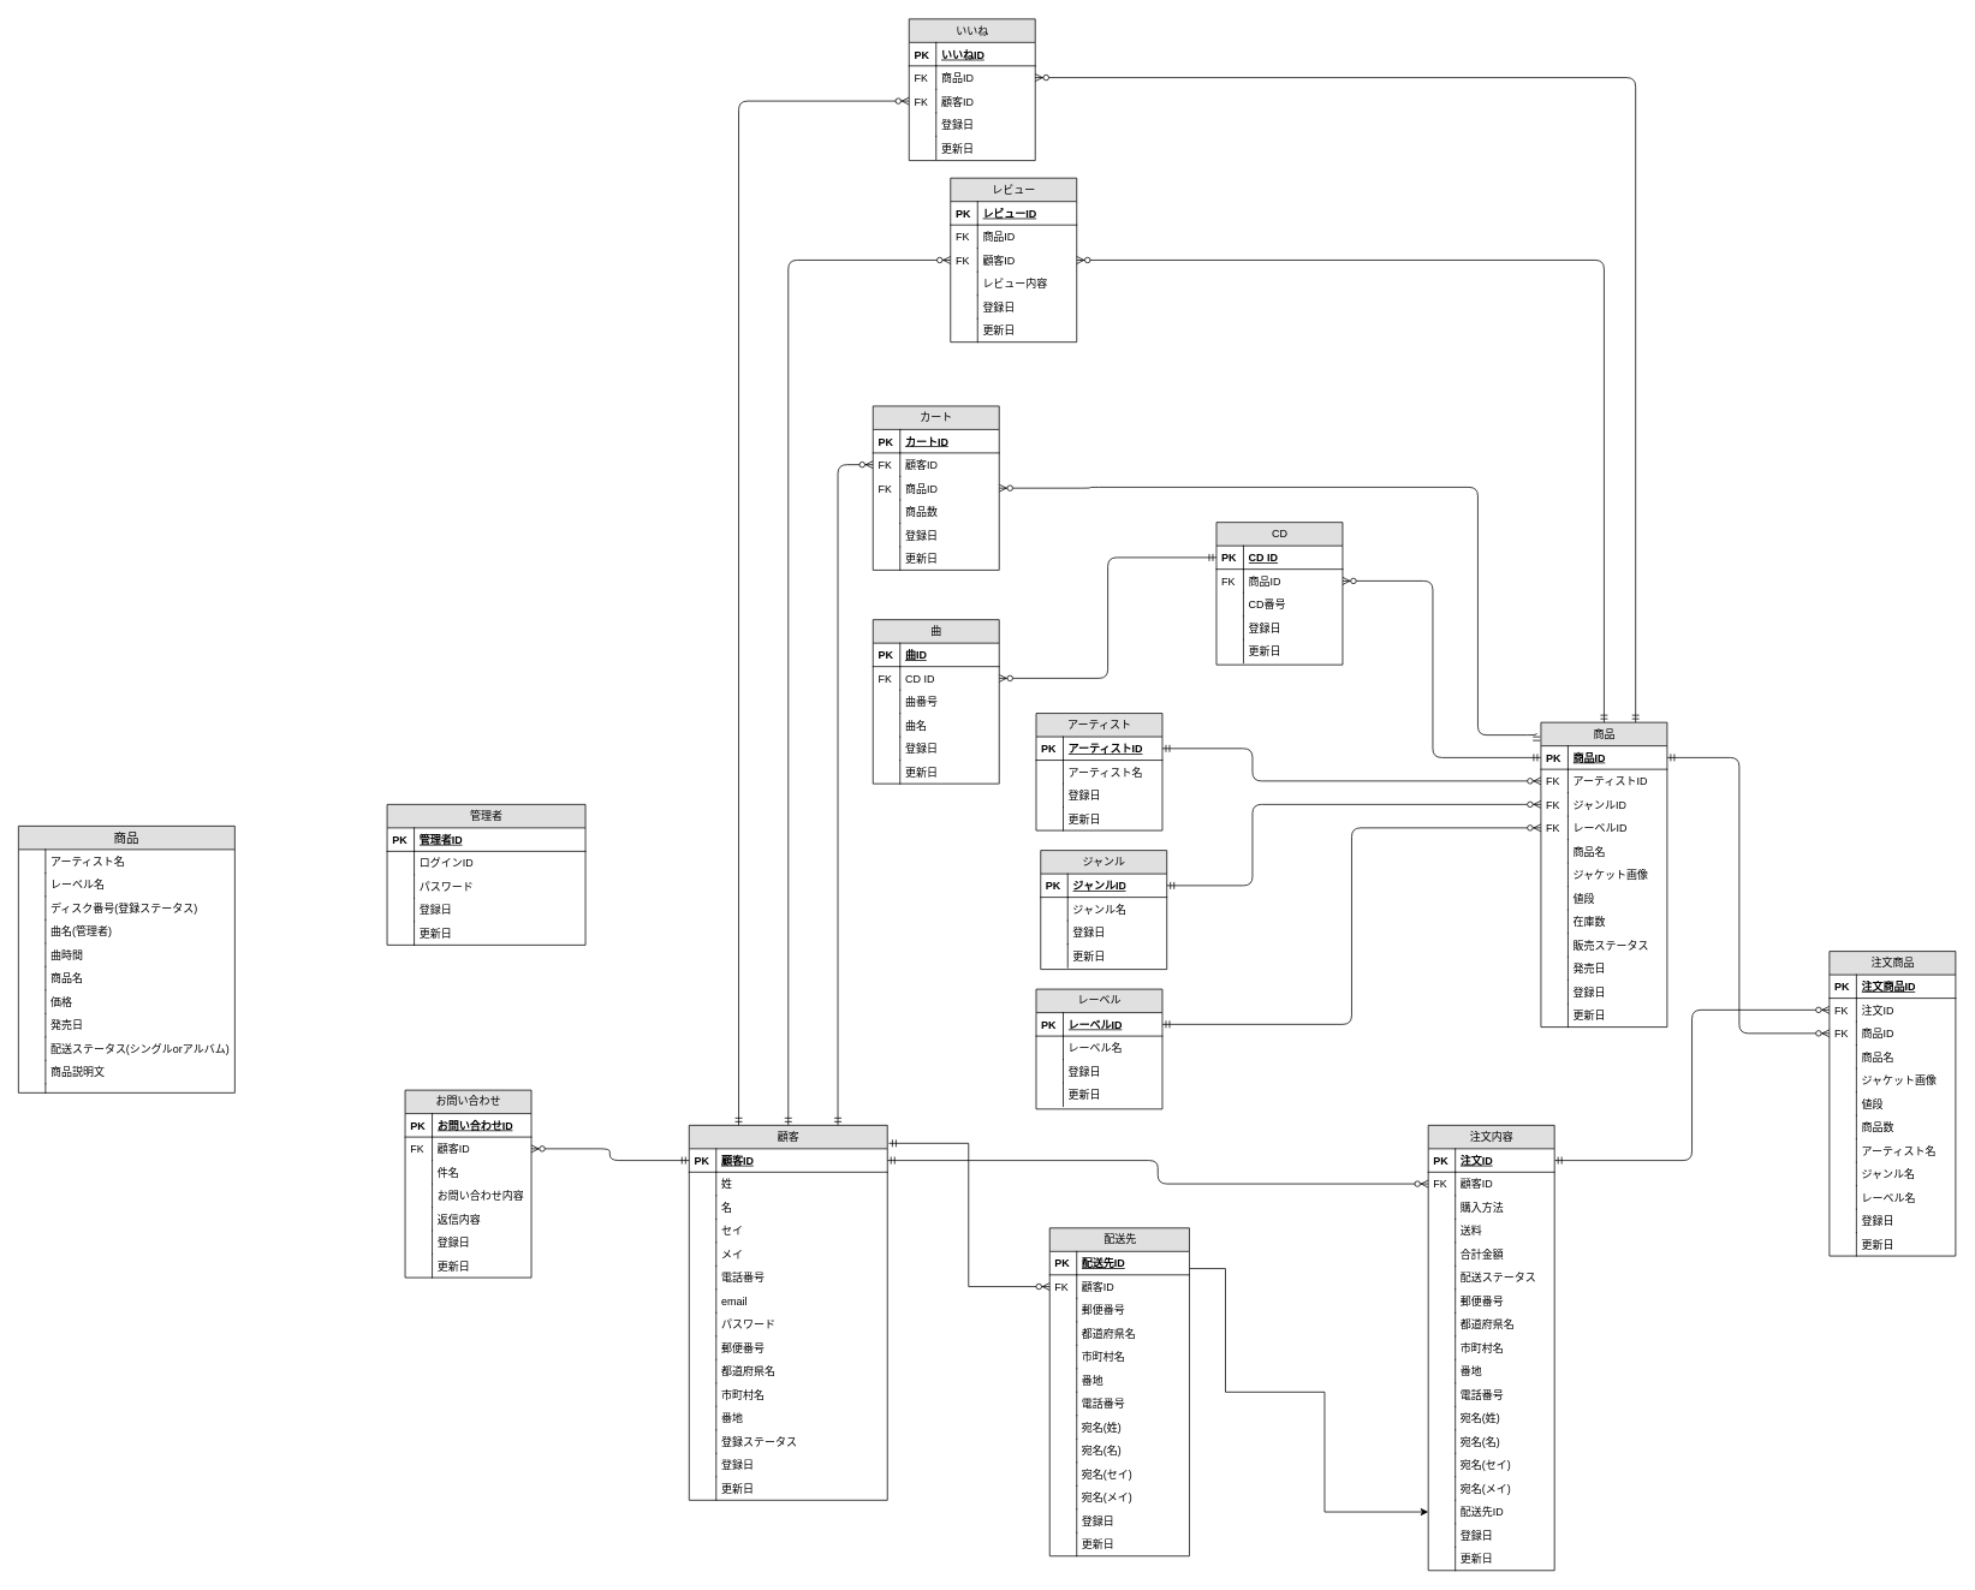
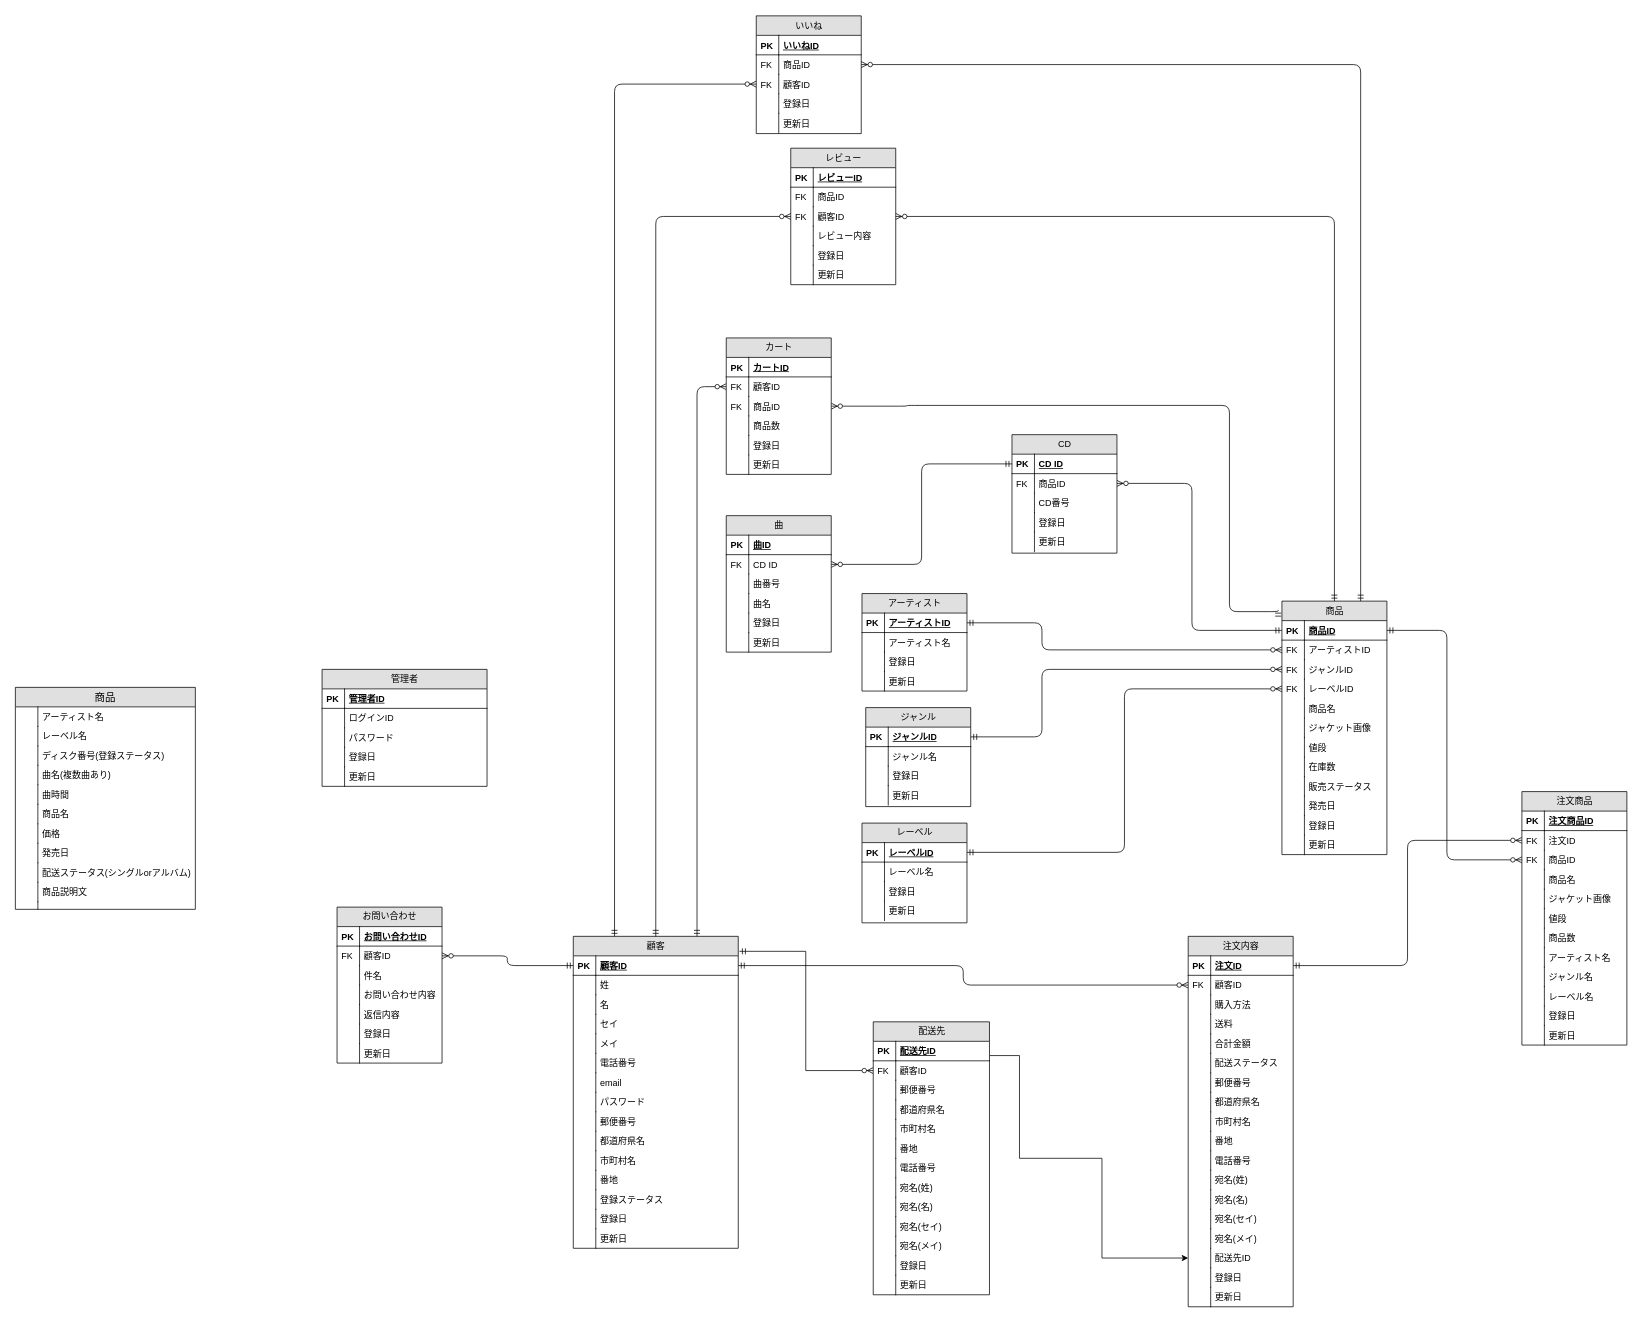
- <mxCell id="285" value="曲名(管理者)" style="shape=partialRectangle;top=0;left=0;right=0;bottom=0;align=left;verticalAlign=top;fillColor=none;spacingLeft=34;spacingRight=4;overflow=hidden;rotatable=0;points=[[0,0.5],[1,0.5]];portConstraint=eastwest;dropTarget=0;fontSize=12;" vertex="1" parent="278"><mxGeometry y="104" width="240" height="26" as="geometry" /></mxCell>
+ <mxCell id="285" value="曲名(複数曲あり)" style="shape=partialRectangle;top=0;left=0;right=0;bottom=0;align=left;verticalAlign=top;fillColor=none;spacingLeft=34;spacingRight=4;overflow=hidden;rotatable=0;points=[[0,0.5],[1,0.5]];portConstraint=eastwest;dropTarget=0;fontSize=12;" vertex="1" parent="278"><mxGeometry y="104" width="240" height="26" as="geometry" /></mxCell>
